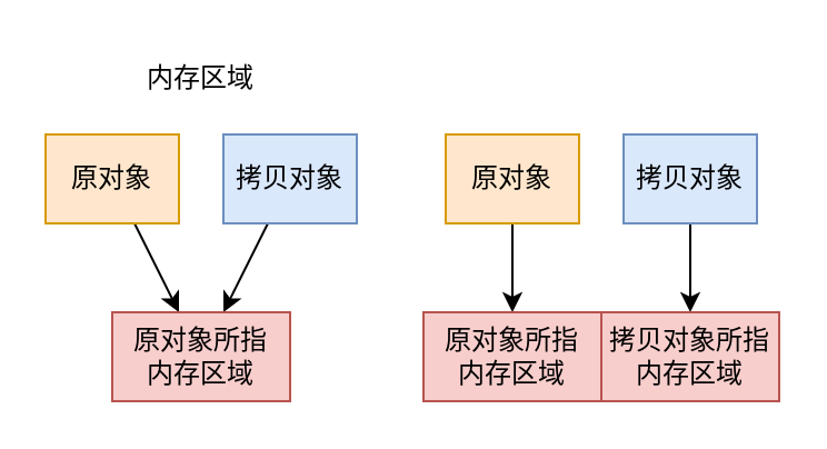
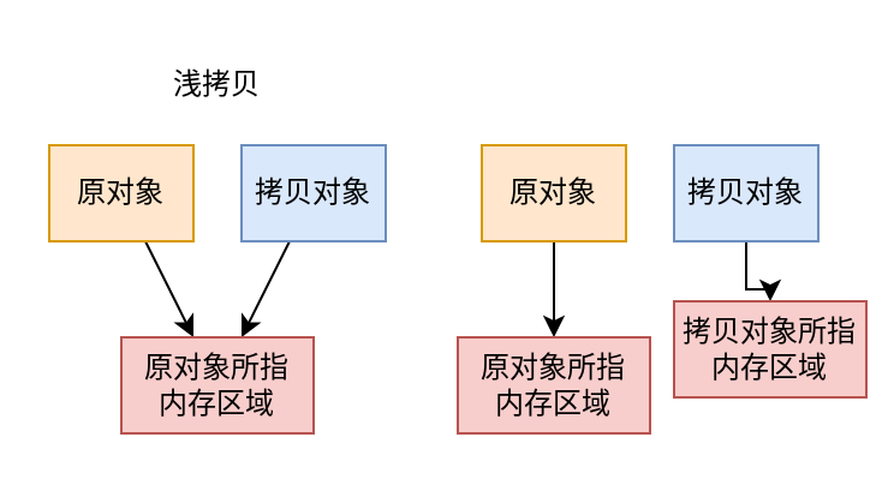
- <mxCell id="13" value="内存区域" style="text;html=1;strokeColor=none;fillColor=none;align=center;verticalAlign=middle;whiteSpace=wrap;rounded=0;" vertex="1" parent="1"><mxGeometry x="60" y="20" width="60" height="30" as="geometry" /></mxCell>
+ <mxCell id="13" value="浅拷贝" style="text;html=1;strokeColor=none;fillColor=none;align=center;verticalAlign=middle;whiteSpace=wrap;rounded=0;" vertex="1" parent="1"><mxGeometry x="60" y="20" width="60" height="30" as="geometry" /></mxCell>
- <mxCell id="12" value="拷贝对象所指&lt;br&gt;内存区域" style="rounded=0;whiteSpace=wrap;html=1;fillColor=#f8cecc;strokeColor=#b85450;" vertex="1" parent="1"><mxGeometry x="270" y="140" width="80" height="40" as="geometry" /></mxCell>
+ <mxCell id="12" value="拷贝对象所指&lt;br&gt;内存区域" style="rounded=0;whiteSpace=wrap;html=1;fillColor=#f8cecc;strokeColor=#b85450;" vertex="1" parent="1"><mxGeometry x="280" y="125" width="80" height="40" as="geometry" /></mxCell>
